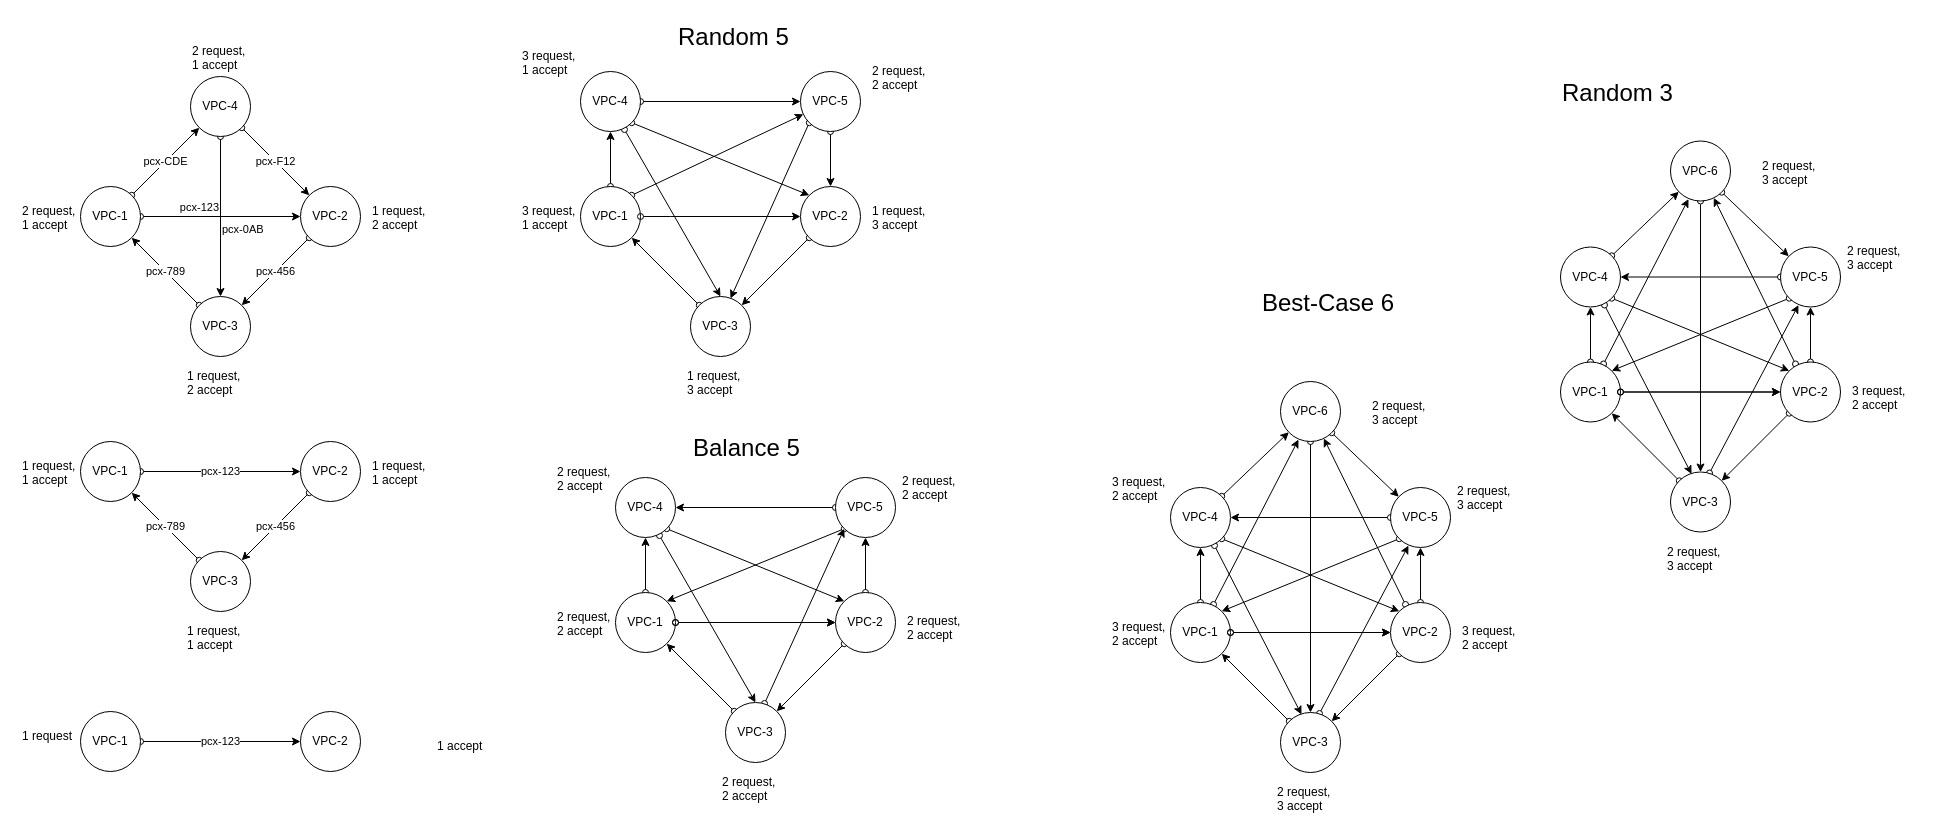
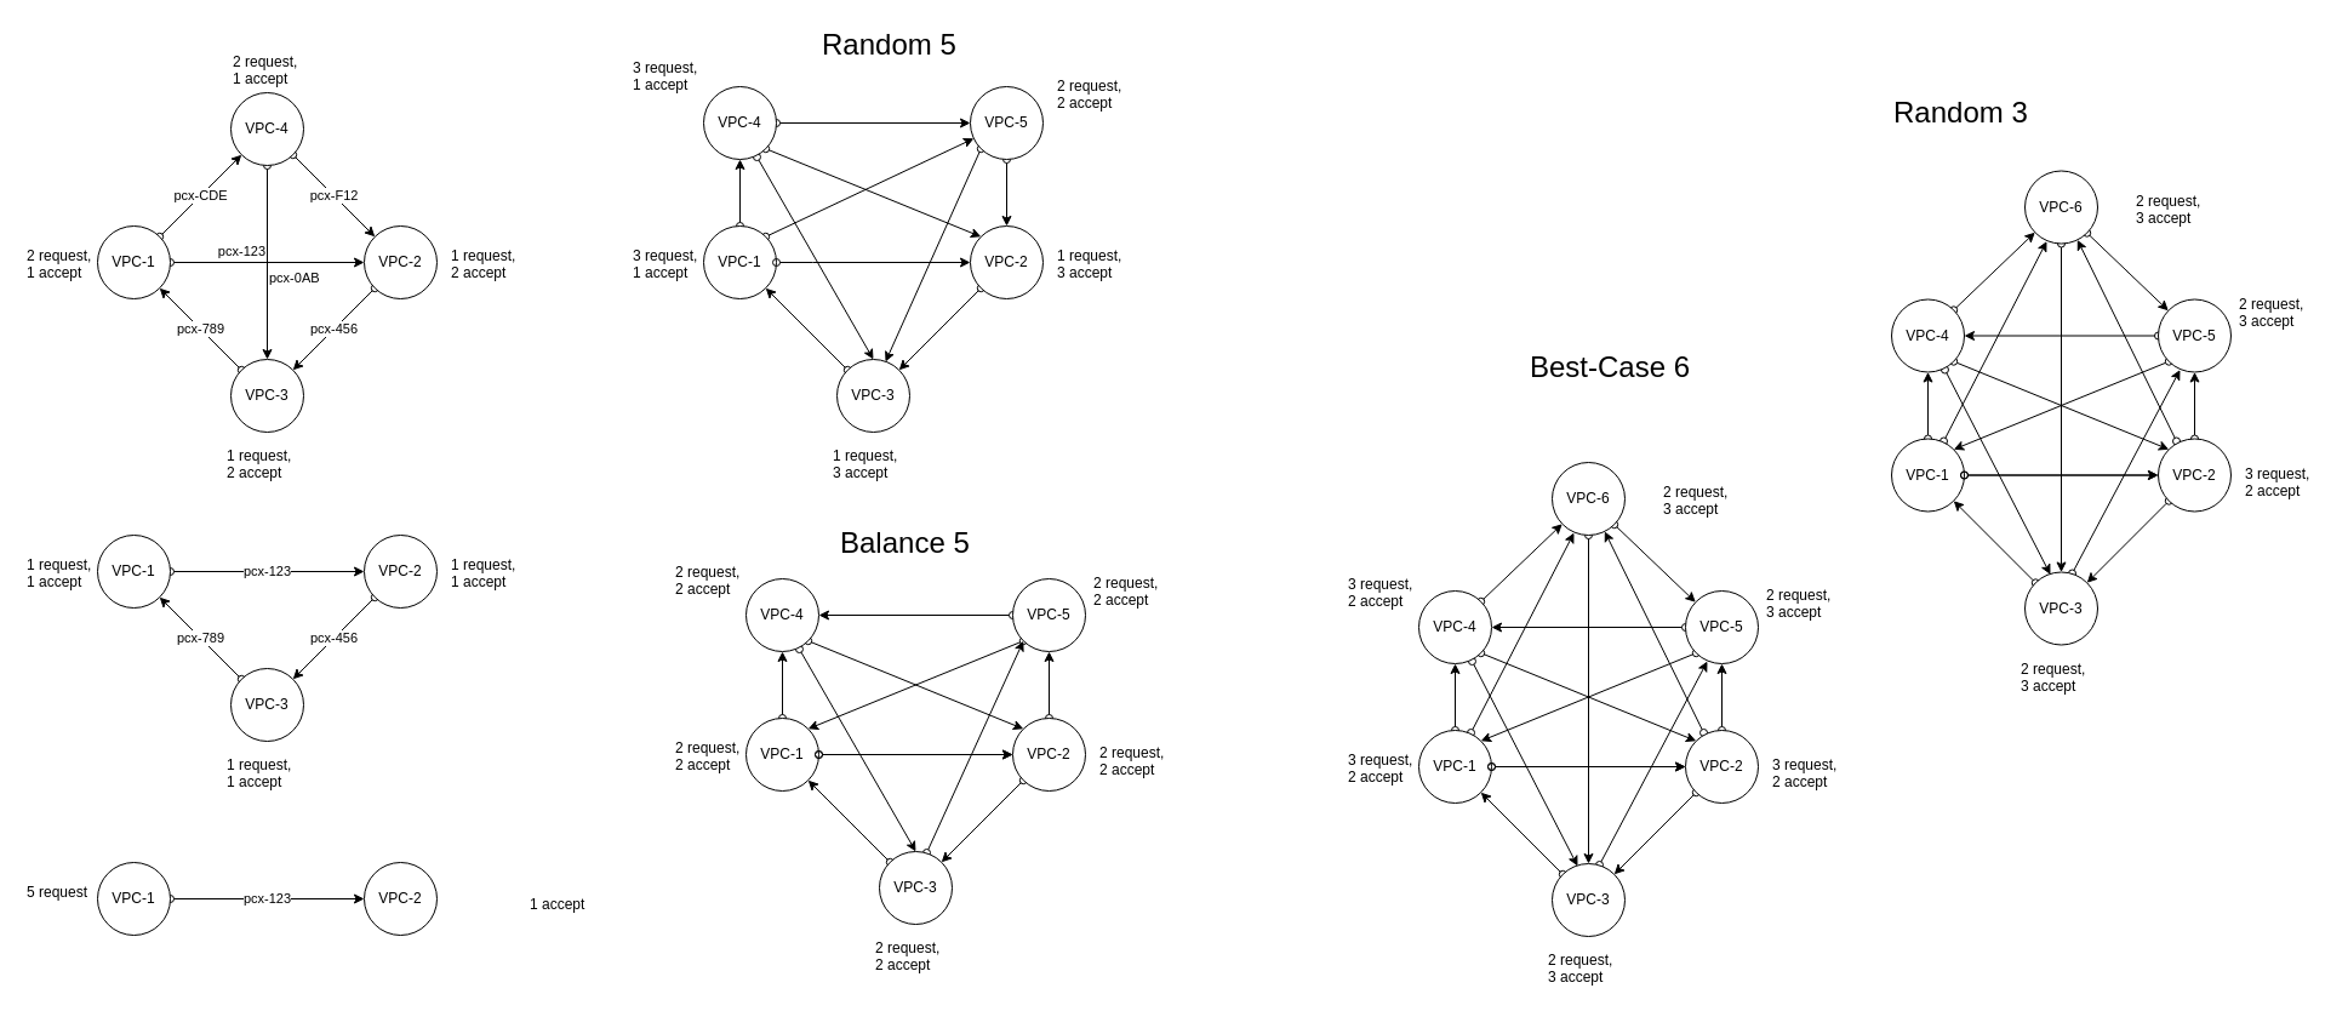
- <mxCell id="29" value="1 request" style="text;html=1;resizable=0;points=[];autosize=1;align=left;verticalAlign=top;spacingTop=-4;" parent="1" vertex="1"><mxGeometry x="20" y="726" width="70" height="20" as="geometry" /></mxCell>
+ <mxCell id="29" value="5 request" style="text;html=1;resizable=0;points=[];autosize=1;align=left;verticalAlign=top;spacingTop=-4;" parent="1" vertex="1"><mxGeometry x="20" y="726" width="70" height="20" as="geometry" /></mxCell>
